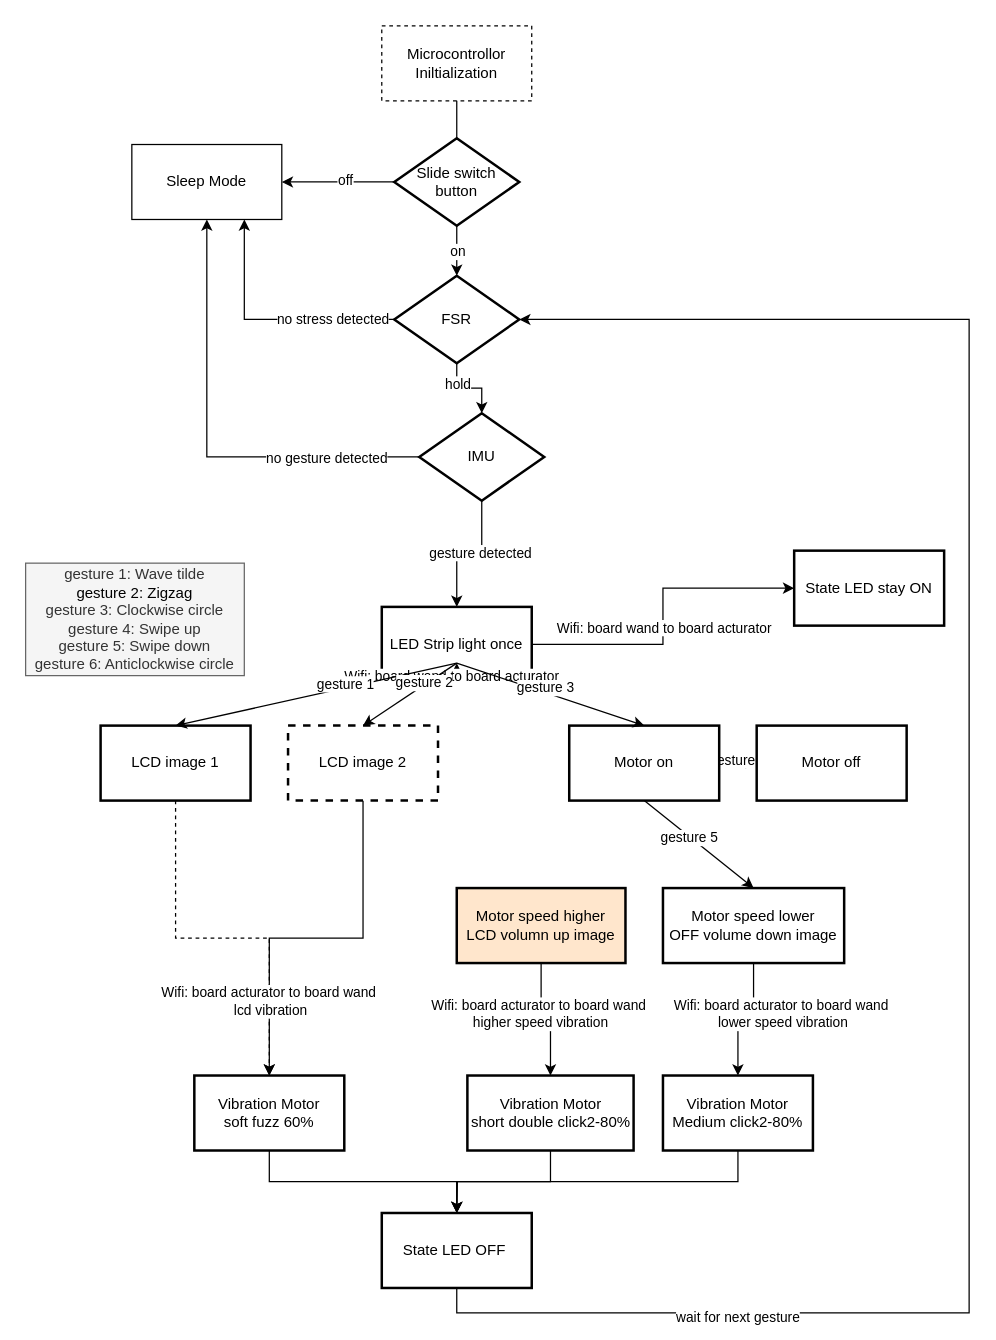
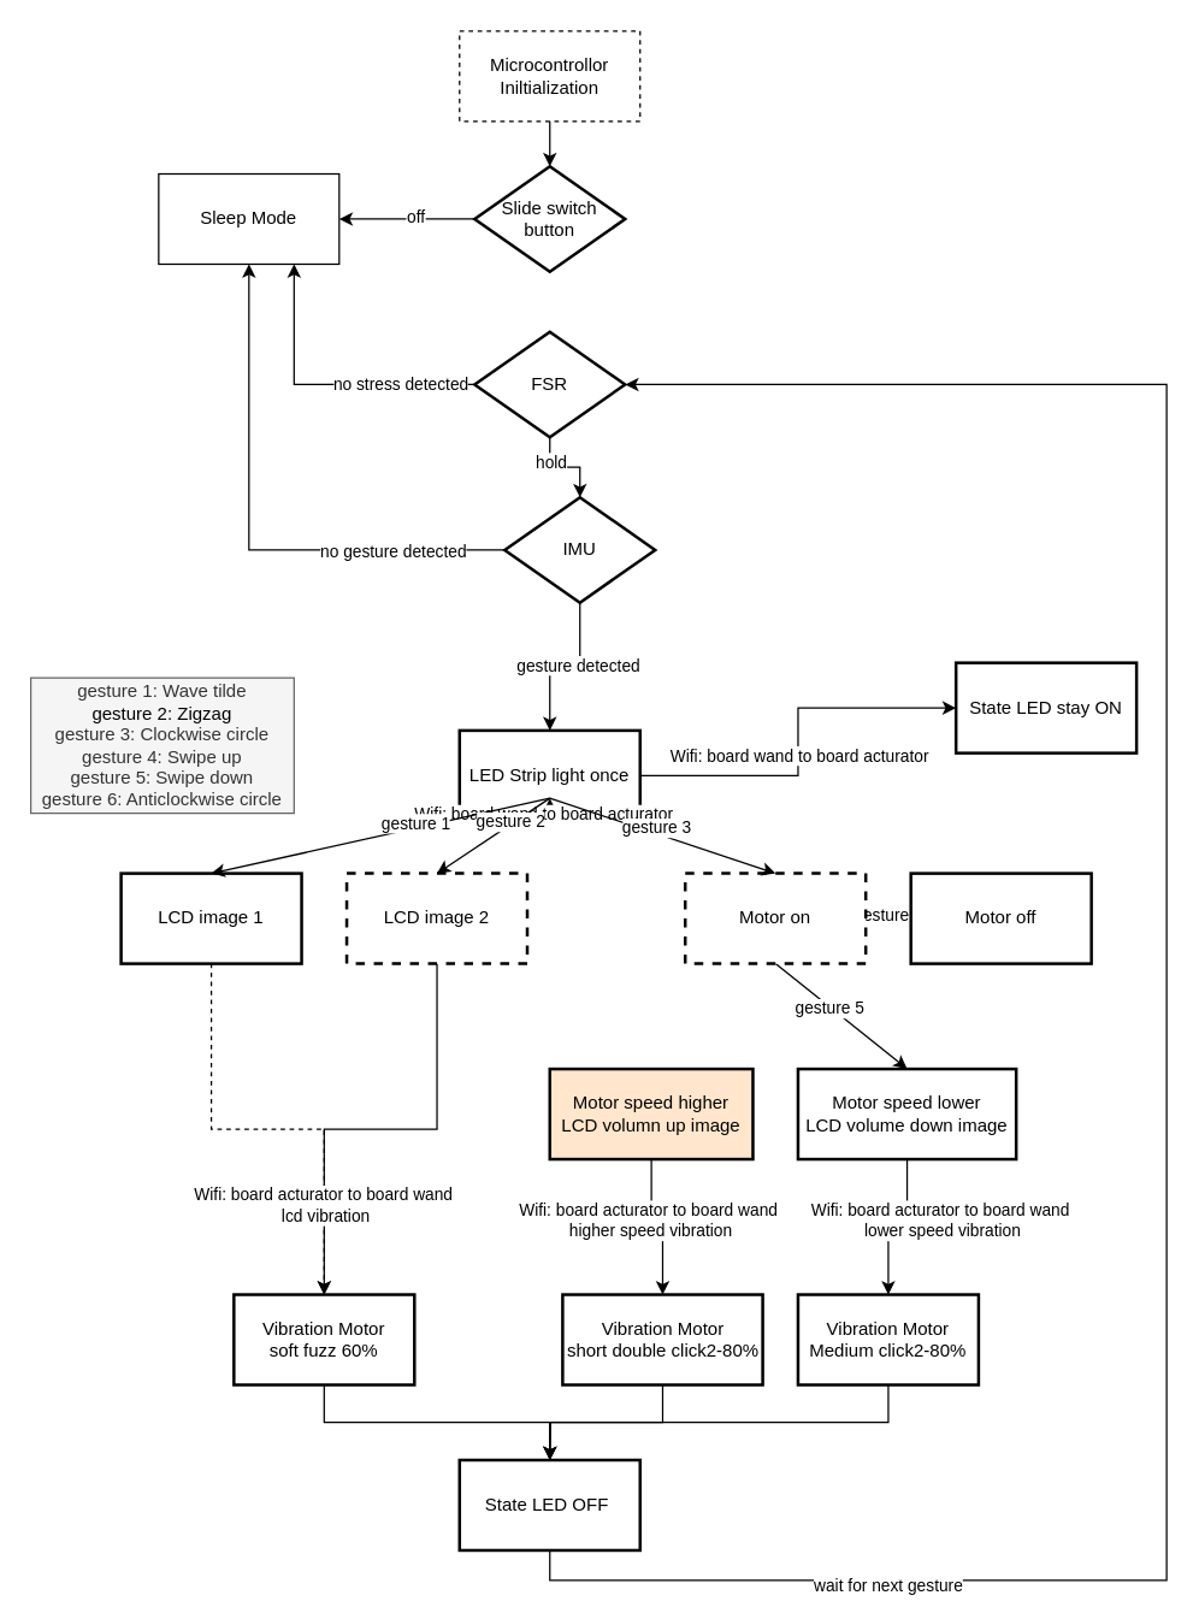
- <mxCell id="8" style="edgeStyle=orthogonalEdgeStyle;rounded=0;orthogonalLoop=1;jettySize=auto;html=1;exitX=0.5;exitY=1;exitDx=0;exitDy=0;entryX=0.5;entryY=0;entryDx=0;entryDy=0;entryPerimeter=0;endArrow=none;" parent="1" source="2" target="7" edge="1"><mxGeometry relative="1" as="geometry" /></mxCell>
+ <mxCell id="8" style="edgeStyle=orthogonalEdgeStyle;rounded=0;orthogonalLoop=1;jettySize=auto;html=1;exitX=0.5;exitY=1;exitDx=0;exitDy=0;entryX=0.5;entryY=0;entryDx=0;entryDy=0;entryPerimeter=0;" parent="1" source="2" target="7" edge="1"><mxGeometry relative="1" as="geometry" /></mxCell>
- <mxCell id="3" value="" style="edgeStyle=orthogonalEdgeStyle;rounded=0;orthogonalLoop=1;jettySize=auto;html=1;entryX=0.5;entryY=0;entryDx=0;entryDy=0;entryPerimeter=0;" parent="1" source="7" edge="1" target="14"><mxGeometry relative="1" as="geometry"><mxPoint x="365" y="210" as="targetPoint" /></mxGeometry></mxCell>
- <mxCell id="4" value="on" style="edgeLabel;html=1;align=center;verticalAlign=middle;resizable=0;points=[];" parent="3" vertex="1" connectable="0"><mxGeometry x="0.256" relative="1" as="geometry"><mxPoint y="-5" as="offset" /></mxGeometry></mxCell>
- <mxCell id="54" value="Motor on" style="whiteSpace=wrap;html=1;strokeWidth=2;" parent="1" vertex="1"><mxGeometry x="455" y="580" width="120" height="60" as="geometry" /></mxCell>
+ <mxCell id="54" value="Motor on" style="whiteSpace=wrap;html=1;strokeWidth=2;dashed=1;" parent="1" vertex="1"><mxGeometry x="455" y="580" width="120" height="60" as="geometry" /></mxCell>
- <mxCell id="30" value="Motor speed lower&lt;div&gt;OFF volume down image&lt;/div&gt;" style="whiteSpace=wrap;html=1;strokeWidth=2;" parent="1" vertex="1"><mxGeometry x="530" y="710" width="145" height="60" as="geometry" /></mxCell>
+ <mxCell id="30" value="Motor speed lower&lt;div&gt;LCD volume down image&lt;/div&gt;" style="whiteSpace=wrap;html=1;strokeWidth=2;" parent="1" vertex="1"><mxGeometry x="530" y="710" width="145" height="60" as="geometry" /></mxCell>
